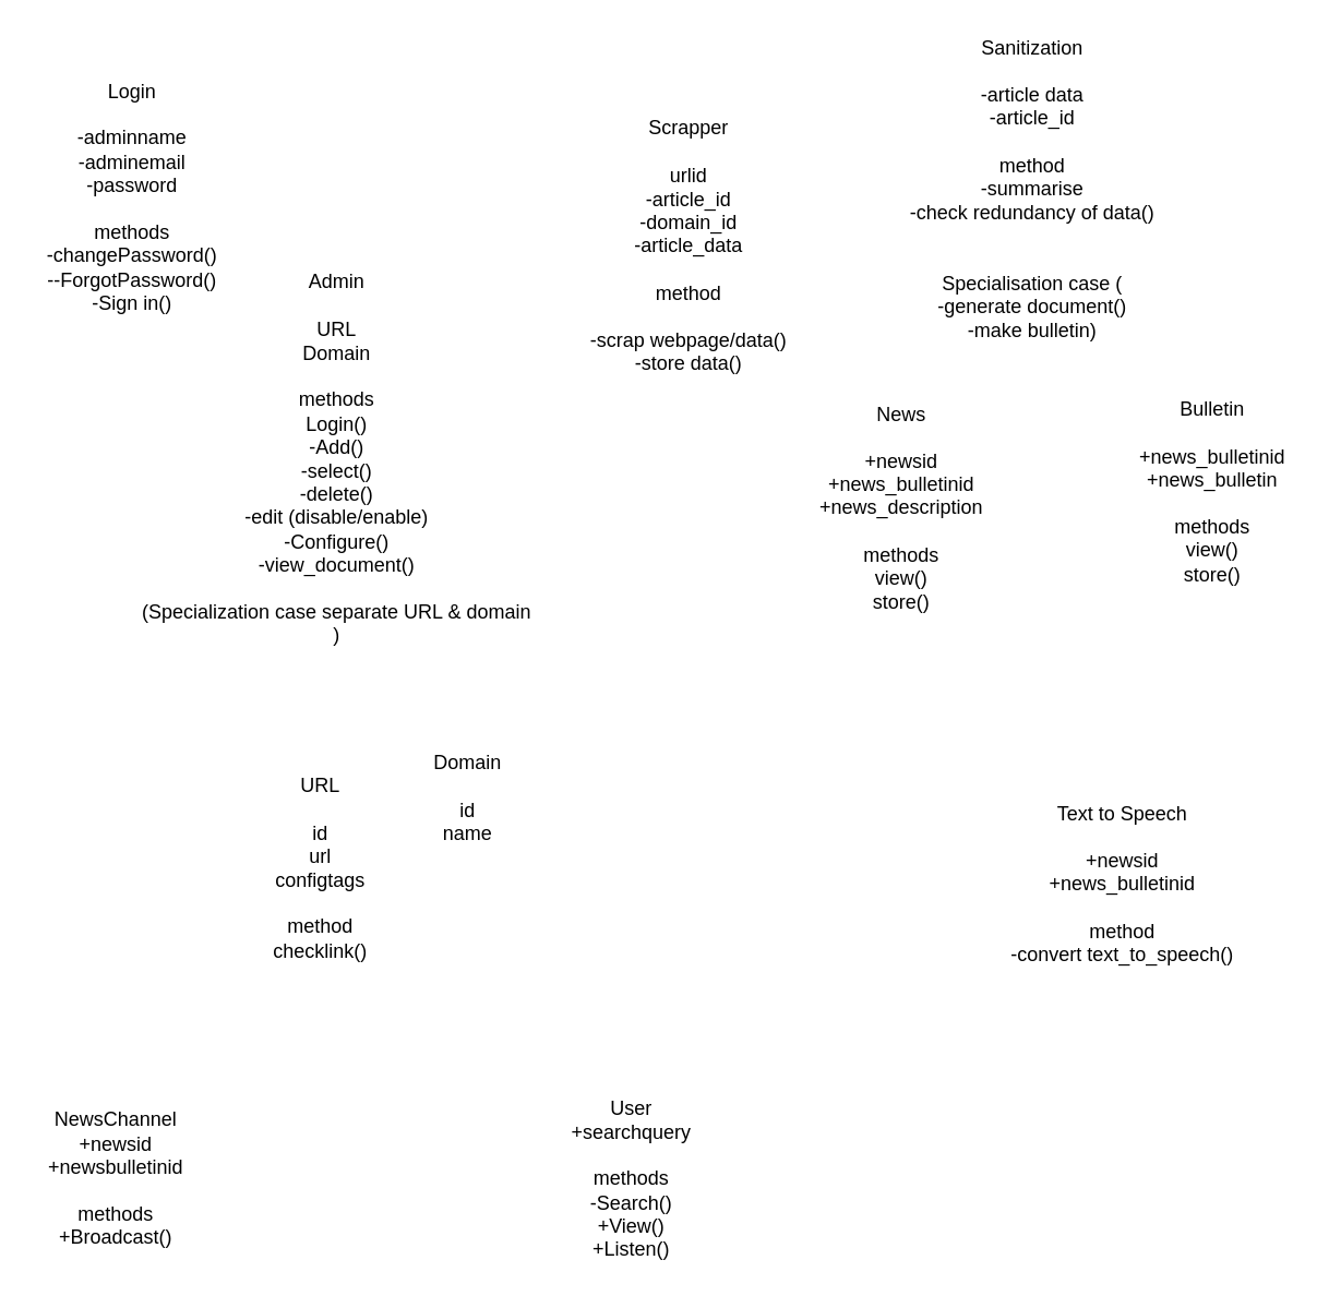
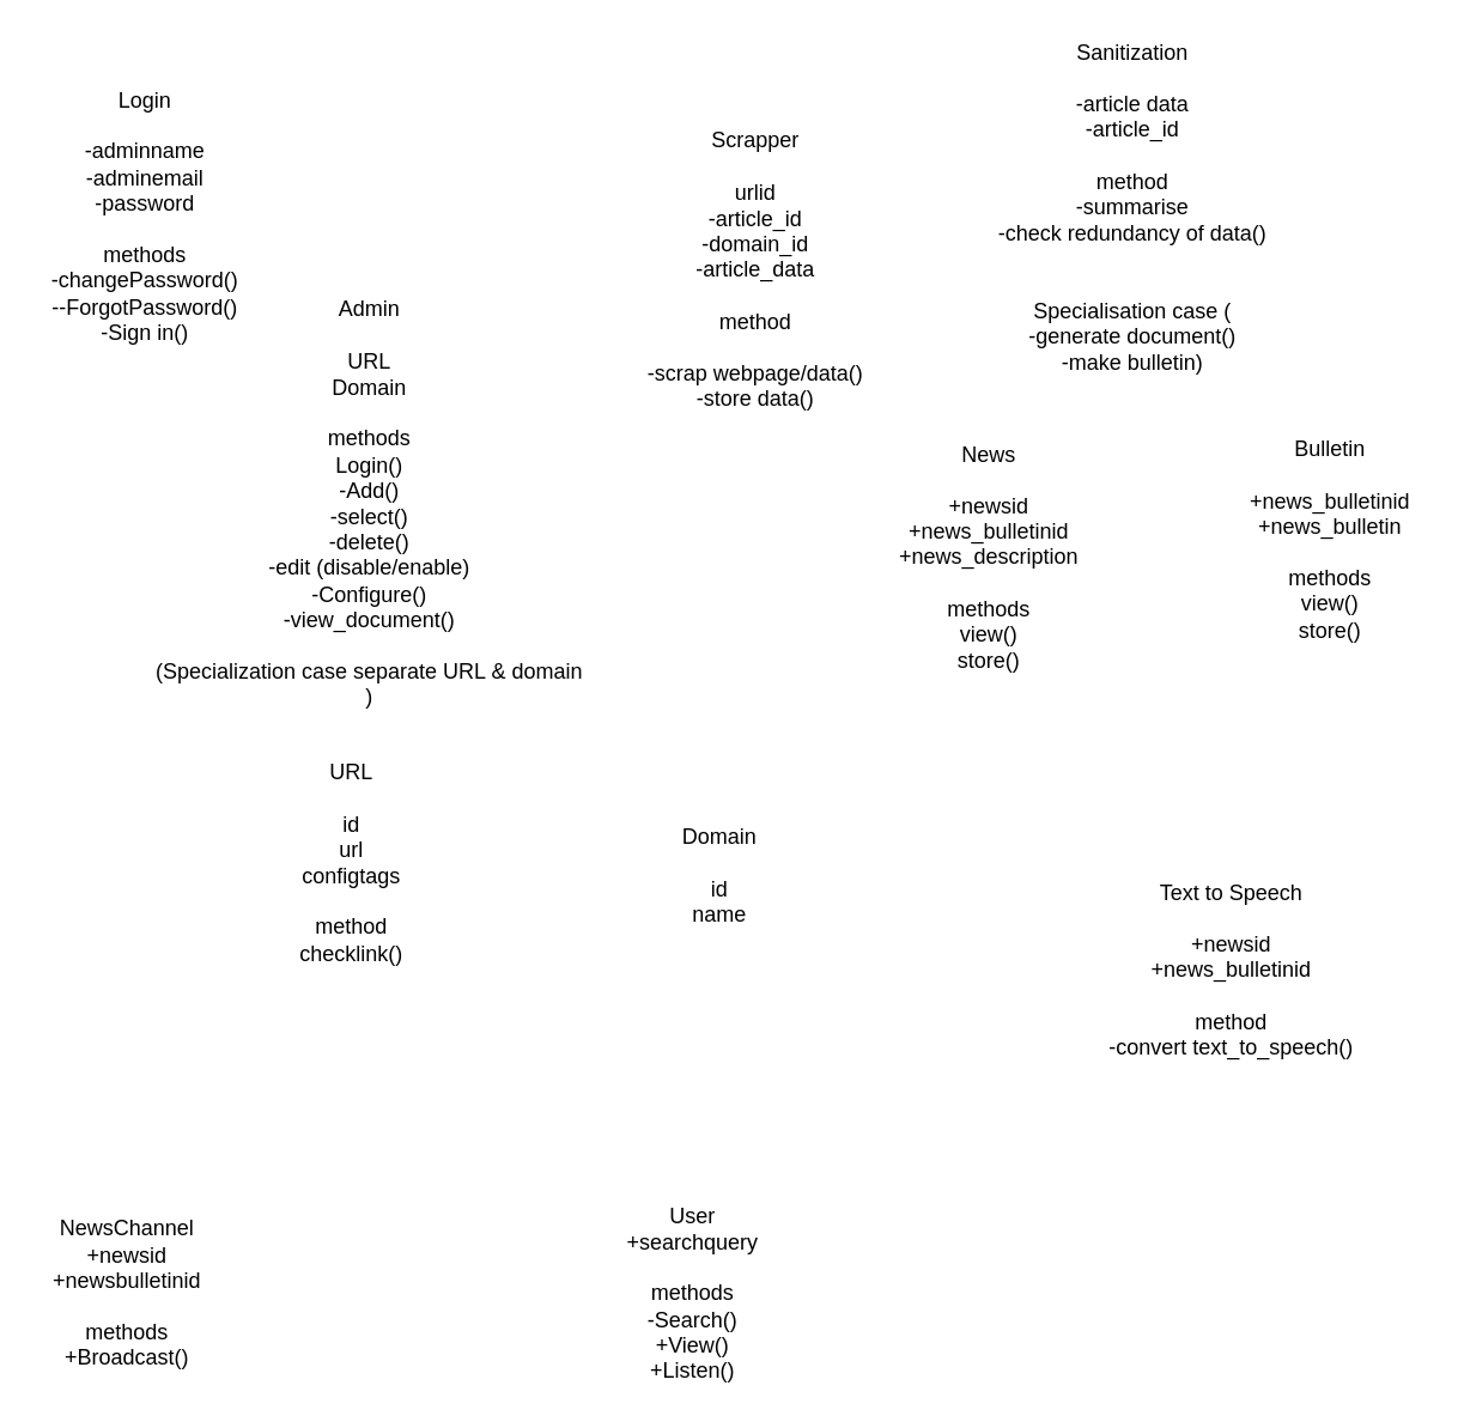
- <mxCell id="9" value="Domain&lt;br&gt;&lt;br&gt;id&lt;br&gt;name" style="text;html=1;align=center;verticalAlign=middle;resizable=0;points=[];autosize=1;strokeColor=none;fillColor=none;" parent="1" vertex="1"><mxGeometry x="255" y="457" width="60" height="60" as="geometry" /></mxCell>
+ <mxCell id="9" value="Domain&lt;br&gt;&lt;br&gt;id&lt;br&gt;name" style="text;html=1;align=center;verticalAlign=middle;resizable=0;points=[];autosize=1;strokeColor=none;fillColor=none;" parent="1" vertex="1"><mxGeometry x="370" y="457" width="60" height="60" as="geometry" /></mxCell>
- <mxCell id="8" value="URL&lt;br&gt;&lt;br&gt;id&lt;br&gt;url&lt;br&gt;configtags&lt;br&gt;&lt;br&gt;method&lt;br&gt;checklink()" style="text;html=1;align=center;verticalAlign=middle;resizable=0;points=[];autosize=1;strokeColor=none;fillColor=none;" parent="1" vertex="1"><mxGeometry x="160" y="470" width="70" height="120" as="geometry" /></mxCell>
+ <mxCell id="8" value="URL&lt;br&gt;&lt;br&gt;id&lt;br&gt;url&lt;br&gt;configtags&lt;br&gt;&lt;br&gt;method&lt;br&gt;checklink()" style="text;html=1;align=center;verticalAlign=middle;resizable=0;points=[];autosize=1;strokeColor=none;fillColor=none;" parent="1" vertex="1"><mxGeometry x="160" y="420" width="70" height="120" as="geometry" /></mxCell>
